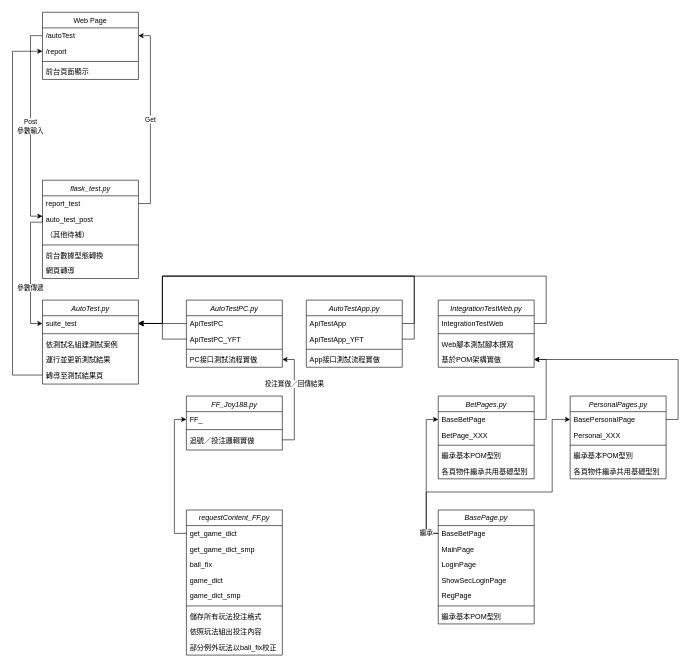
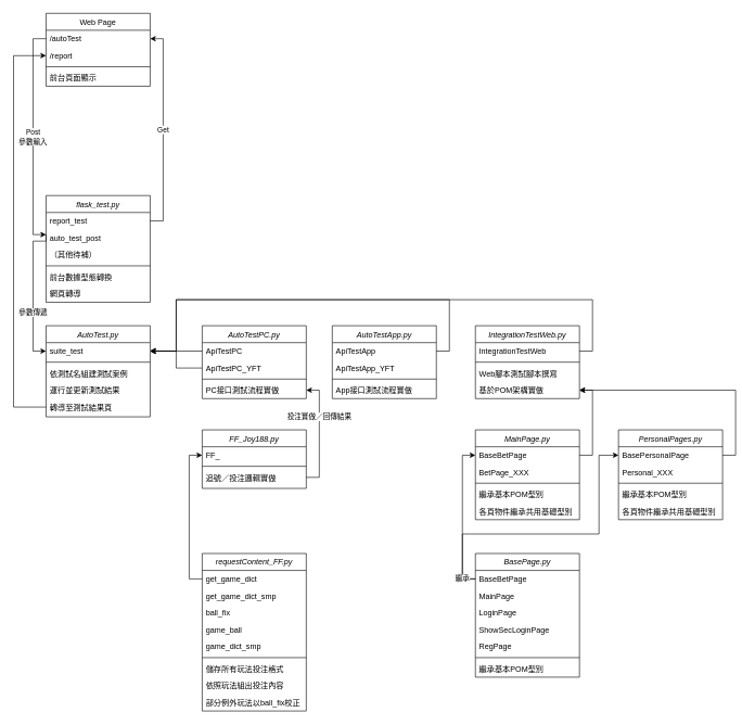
- <mxCell id="42" style="edgeStyle=orthogonalEdgeStyle;rounded=0;orthogonalLoop=1;jettySize=auto;html=1;exitX=1;exitY=0.5;exitDx=0;exitDy=0;entryX=1;entryY=0.5;entryDx=0;entryDy=0;" edge="1" parent="1" source="36" target="17"><mxGeometry relative="1" as="geometry"><Array as="points"><mxPoint x="690" y="565" /><mxPoint x="690" y="460" /><mxPoint x="270" y="460" /><mxPoint x="270" y="539" /></Array></mxGeometry></mxCell>
- <mxCell id="49" value="BetPages.py" style="swimlane;fontStyle=2;align=center;verticalAlign=top;childLayout=stackLayout;horizontal=1;startSize=26;horizontalStack=0;resizeParent=1;resizeLast=0;collapsible=1;marginBottom=0;rounded=0;shadow=0;strokeWidth=1;" vertex="1" parent="1"><mxGeometry x="730" y="660" width="160" height="138" as="geometry"><mxRectangle x="230" y="140" width="160" height="26" as="alternateBounds" /></mxGeometry></mxCell>
+ <mxCell id="49" value="MainPage.py" style="swimlane;fontStyle=2;align=center;verticalAlign=top;childLayout=stackLayout;horizontal=1;startSize=26;horizontalStack=0;resizeParent=1;resizeLast=0;collapsible=1;marginBottom=0;rounded=0;shadow=0;strokeWidth=1;" vertex="1" parent="1"><mxGeometry x="730" y="660" width="160" height="138" as="geometry"><mxRectangle x="230" y="140" width="160" height="26" as="alternateBounds" /></mxGeometry></mxCell>
- <mxCell id="77" value="game_dict" style="text;align=left;verticalAlign=top;spacingLeft=4;spacingRight=4;overflow=hidden;rotatable=0;points=[[0,0.5],[1,0.5]];portConstraint=eastwest;" vertex="1" parent="73"><mxGeometry y="104" width="160" height="26" as="geometry" /></mxCell>
+ <mxCell id="77" value="game_ball" style="text;align=left;verticalAlign=top;spacingLeft=4;spacingRight=4;overflow=hidden;rotatable=0;points=[[0,0.5],[1,0.5]];portConstraint=eastwest;" vertex="1" parent="73"><mxGeometry y="104" width="160" height="26" as="geometry" /></mxCell>
